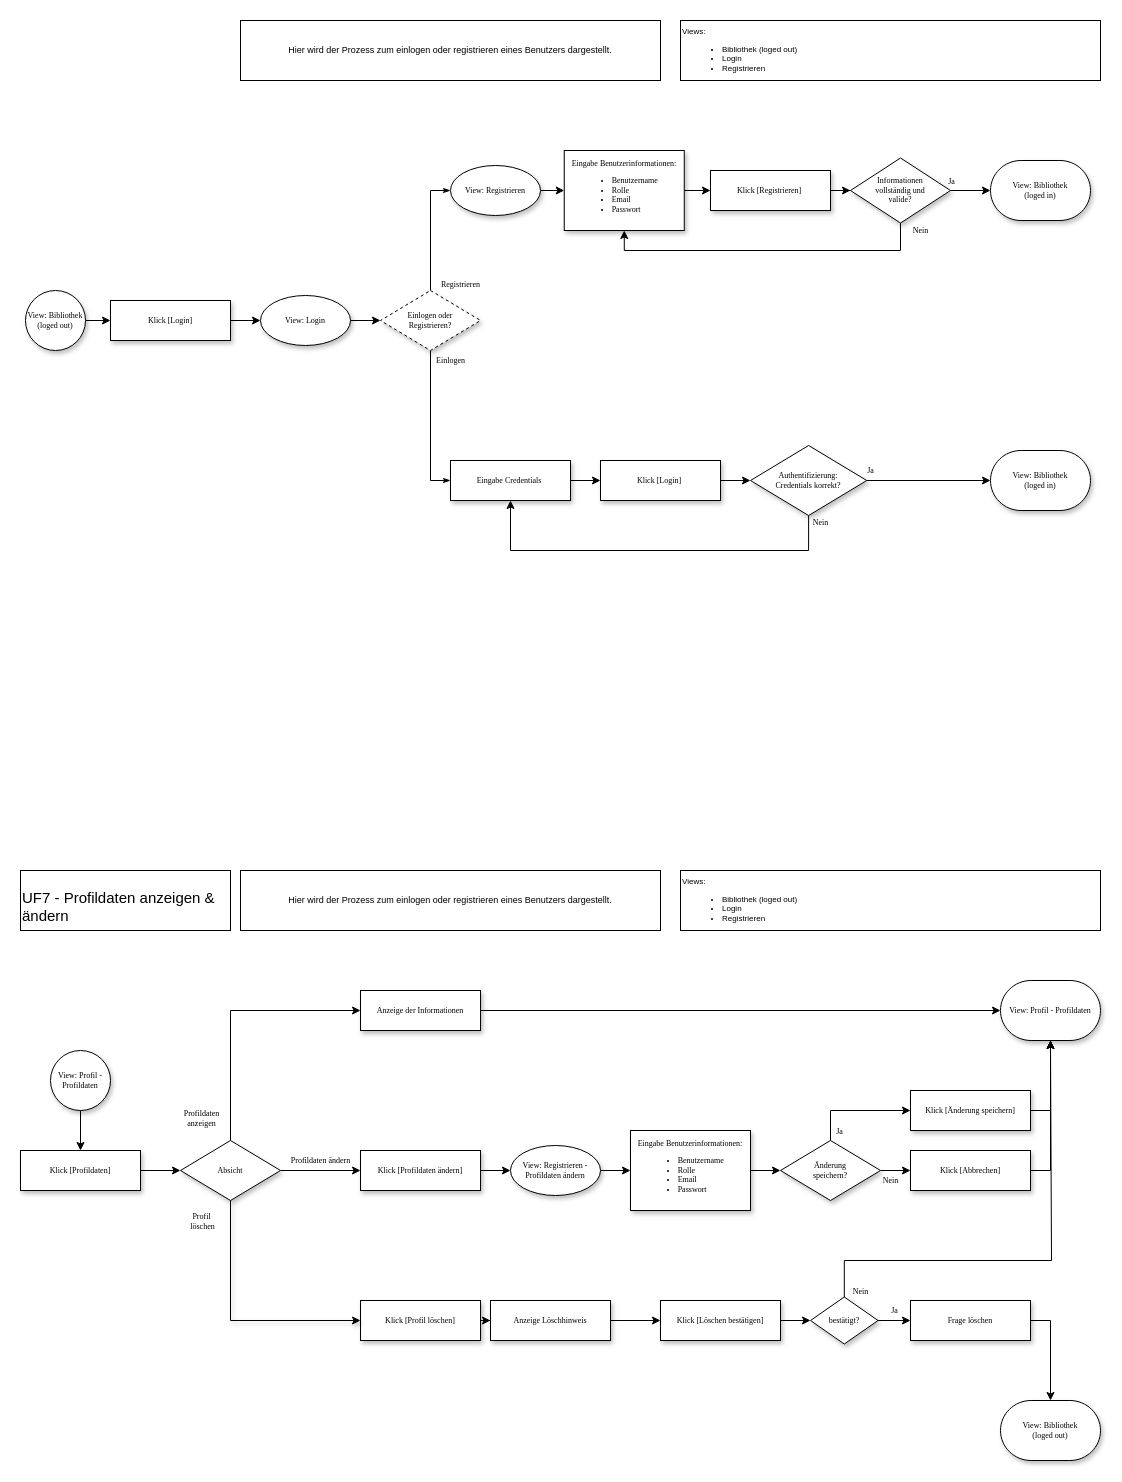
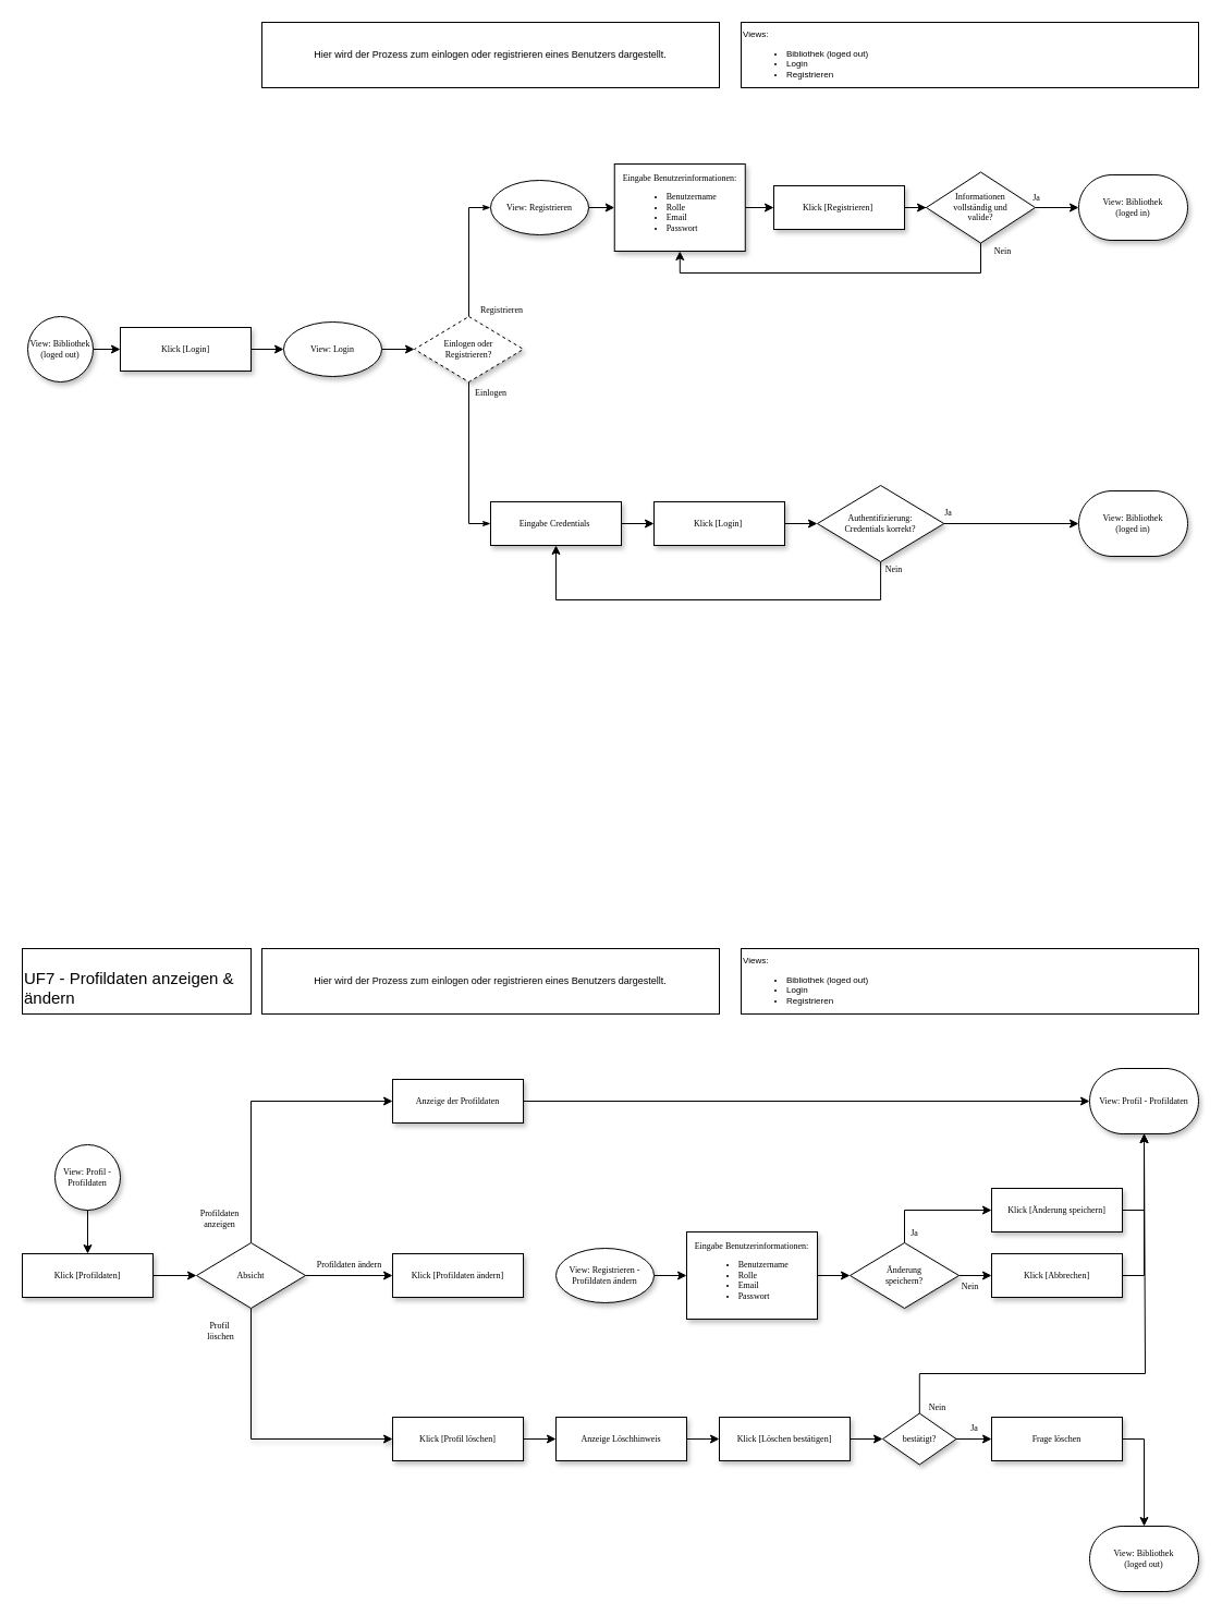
- <mxCell id="39" value="Anzeige der Informationen" style="whiteSpace=wrap;html=1;rounded=0;shadow=1;labelBackgroundColor=none;strokeWidth=1;fontFamily=Verdana;fontSize=8;align=center;" parent="1" vertex="1"><mxGeometry x="360.02" y="990" width="120" height="40" as="geometry" /></mxCell>
+ <mxCell id="39" value="Anzeige der Profildaten" style="whiteSpace=wrap;html=1;rounded=0;shadow=1;labelBackgroundColor=none;strokeWidth=1;fontFamily=Verdana;fontSize=8;align=center;" parent="1" vertex="1"><mxGeometry x="360.02" y="990" width="120" height="40" as="geometry" /></mxCell>
- <mxCell id="32" style="edgeStyle=orthogonalEdgeStyle;rounded=0;orthogonalLoop=1;jettySize=auto;html=1;entryX=0;entryY=0.5;entryDx=0;entryDy=0;" edge="1" parent="1" source="33" target="55"><mxGeometry relative="1" as="geometry" /></mxCell>
- <mxCell id="68" value="Anzeige Löschhinweis" style="whiteSpace=wrap;html=1;rounded=0;shadow=1;labelBackgroundColor=none;strokeWidth=1;fontFamily=Verdana;fontSize=8;align=center;direction=west;" vertex="1" parent="1"><mxGeometry x="490" y="1300" width="120" height="40" as="geometry" /></mxCell>
+ <mxCell id="68" value="Anzeige Löschhinweis" style="whiteSpace=wrap;html=1;rounded=0;shadow=1;labelBackgroundColor=none;strokeWidth=1;fontFamily=Verdana;fontSize=8;align=center;direction=west;" vertex="1" parent="1"><mxGeometry x="510" y="1300" width="120" height="40" as="geometry" /></mxCell>
